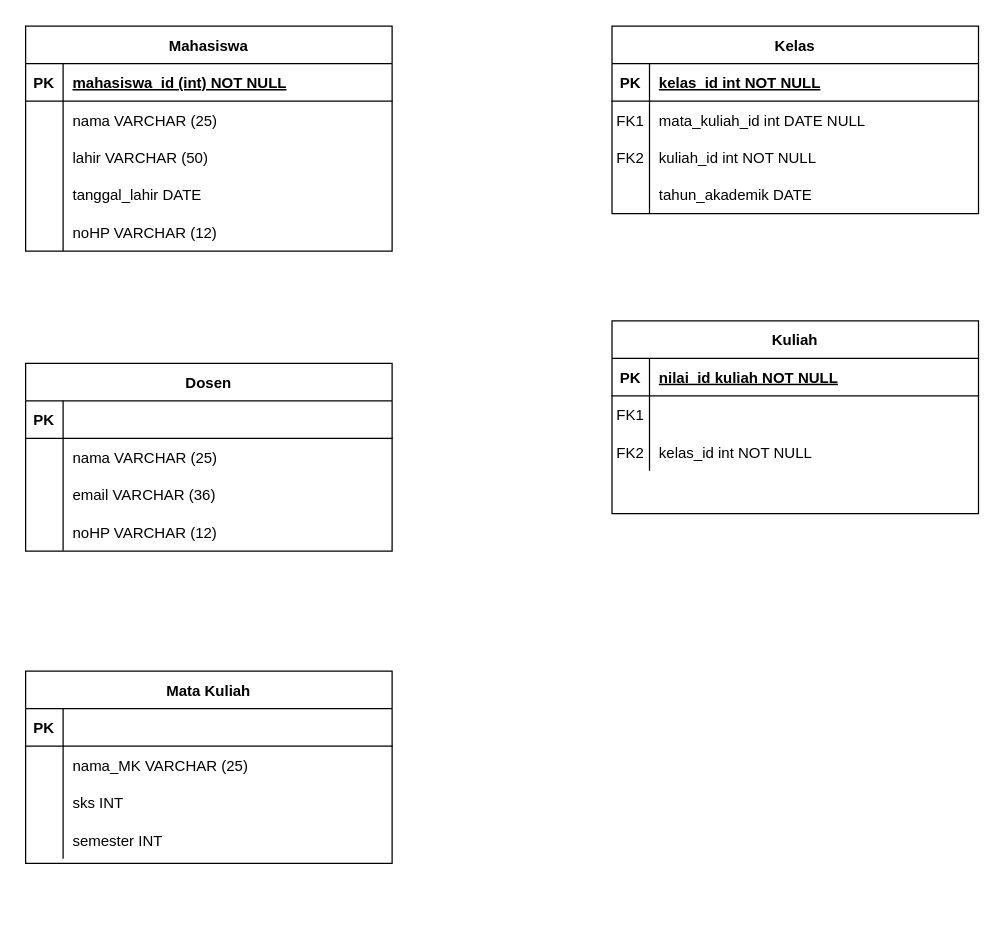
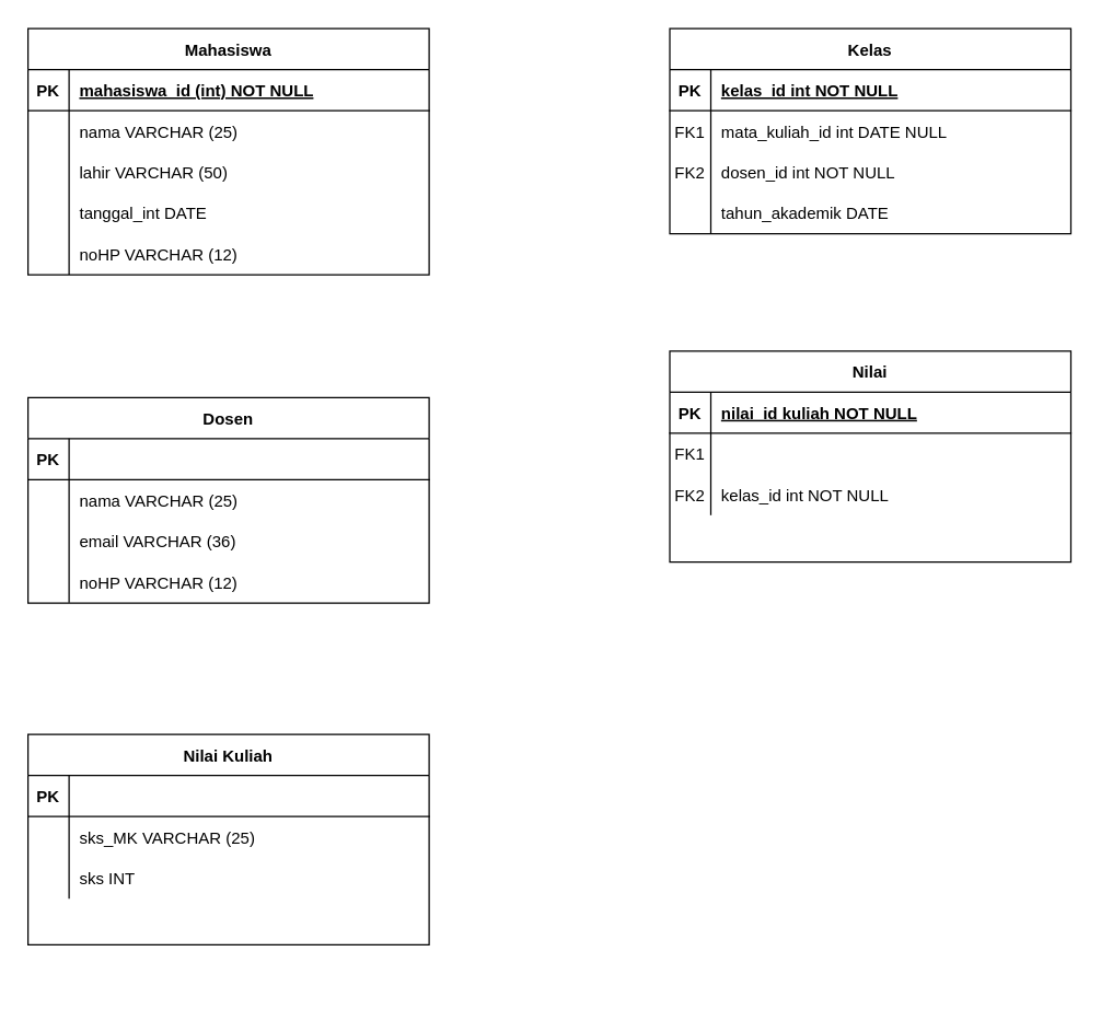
- <mxCell id="12" value="kuliah_id int NOT NULL" style="shape=partialRectangle;overflow=hidden;connectable=0;fillColor=none;top=0;left=0;bottom=0;right=0;align=left;spacingLeft=6;" parent="10" vertex="1"><mxGeometry x="30" width="263.27" height="30" as="geometry"><mxRectangle width="263.27" height="30" as="alternateBounds" /></mxGeometry></mxCell>
+ <mxCell id="12" value="dosen_id int NOT NULL" style="shape=partialRectangle;overflow=hidden;connectable=0;fillColor=none;top=0;left=0;bottom=0;right=0;align=left;spacingLeft=6;" parent="10" vertex="1"><mxGeometry x="30" width="263.27" height="30" as="geometry"><mxRectangle width="263.27" height="30" as="alternateBounds" /></mxGeometry></mxCell>
- <mxCell id="28" value="tanggal_lahir DATE" style="shape=partialRectangle;overflow=hidden;connectable=0;fillColor=none;top=0;left=0;bottom=0;right=0;align=left;spacingLeft=6;" vertex="1" parent="26"><mxGeometry x="30" width="263.27" height="30" as="geometry"><mxRectangle width="263.27" height="30" as="alternateBounds" /></mxGeometry></mxCell>
+ <mxCell id="28" value="tanggal_int DATE" style="shape=partialRectangle;overflow=hidden;connectable=0;fillColor=none;top=0;left=0;bottom=0;right=0;align=left;spacingLeft=6;" vertex="1" parent="26"><mxGeometry x="30" width="263.27" height="30" as="geometry"><mxRectangle width="263.27" height="30" as="alternateBounds" /></mxGeometry></mxCell>
- <mxCell id="56" value="Kuliah" style="shape=table;startSize=30;container=1;collapsible=1;childLayout=tableLayout;fixedRows=1;rowLines=0;fontStyle=1;align=center;resizeLast=1;" vertex="1" parent="2"><mxGeometry x="469.23" y="235.79" width="293.27" height="154.21" as="geometry" /></mxCell>
+ <mxCell id="56" value="Nilai" style="shape=table;startSize=30;container=1;collapsible=1;childLayout=tableLayout;fixedRows=1;rowLines=0;fontStyle=1;align=center;resizeLast=1;" vertex="1" parent="2"><mxGeometry x="469.23" y="235.79" width="293.27" height="154.21" as="geometry" /></mxCell>
- <mxCell id="44" value="Mata Kuliah" style="shape=table;startSize=30;container=1;collapsible=1;childLayout=tableLayout;fixedRows=1;rowLines=0;fontStyle=1;align=center;resizeLast=1;" vertex="1" parent="2"><mxGeometry y="516.16" width="293.27" height="153.84" as="geometry" /></mxCell>
+ <mxCell id="44" value="Nilai Kuliah" style="shape=table;startSize=30;container=1;collapsible=1;childLayout=tableLayout;fixedRows=1;rowLines=0;fontStyle=1;align=center;resizeLast=1;" vertex="1" parent="2"><mxGeometry y="516.16" width="293.27" height="153.84" as="geometry" /></mxCell>
- <mxCell id="49" value="nama_MK VARCHAR (25) " style="shape=partialRectangle;overflow=hidden;connectable=0;fillColor=none;top=0;left=0;bottom=0;right=0;align=left;spacingLeft=6;" vertex="1" parent="47"><mxGeometry x="30" width="263.27" height="30" as="geometry"><mxRectangle width="263.27" height="30" as="alternateBounds" /></mxGeometry></mxCell>
+ <mxCell id="49" value="sks_MK VARCHAR (25) " style="shape=partialRectangle;overflow=hidden;connectable=0;fillColor=none;top=0;left=0;bottom=0;right=0;align=left;spacingLeft=6;" vertex="1" parent="47"><mxGeometry x="30" width="263.27" height="30" as="geometry"><mxRectangle width="263.27" height="30" as="alternateBounds" /></mxGeometry></mxCell>
- <mxCell id="55" value="semester INT" style="shape=partialRectangle;overflow=hidden;connectable=0;fillColor=none;top=0;left=0;bottom=0;right=0;align=left;spacingLeft=6;" vertex="1" parent="53"><mxGeometry x="30" width="263.27" height="30" as="geometry"><mxRectangle width="263.27" height="30" as="alternateBounds" /></mxGeometry></mxCell>
